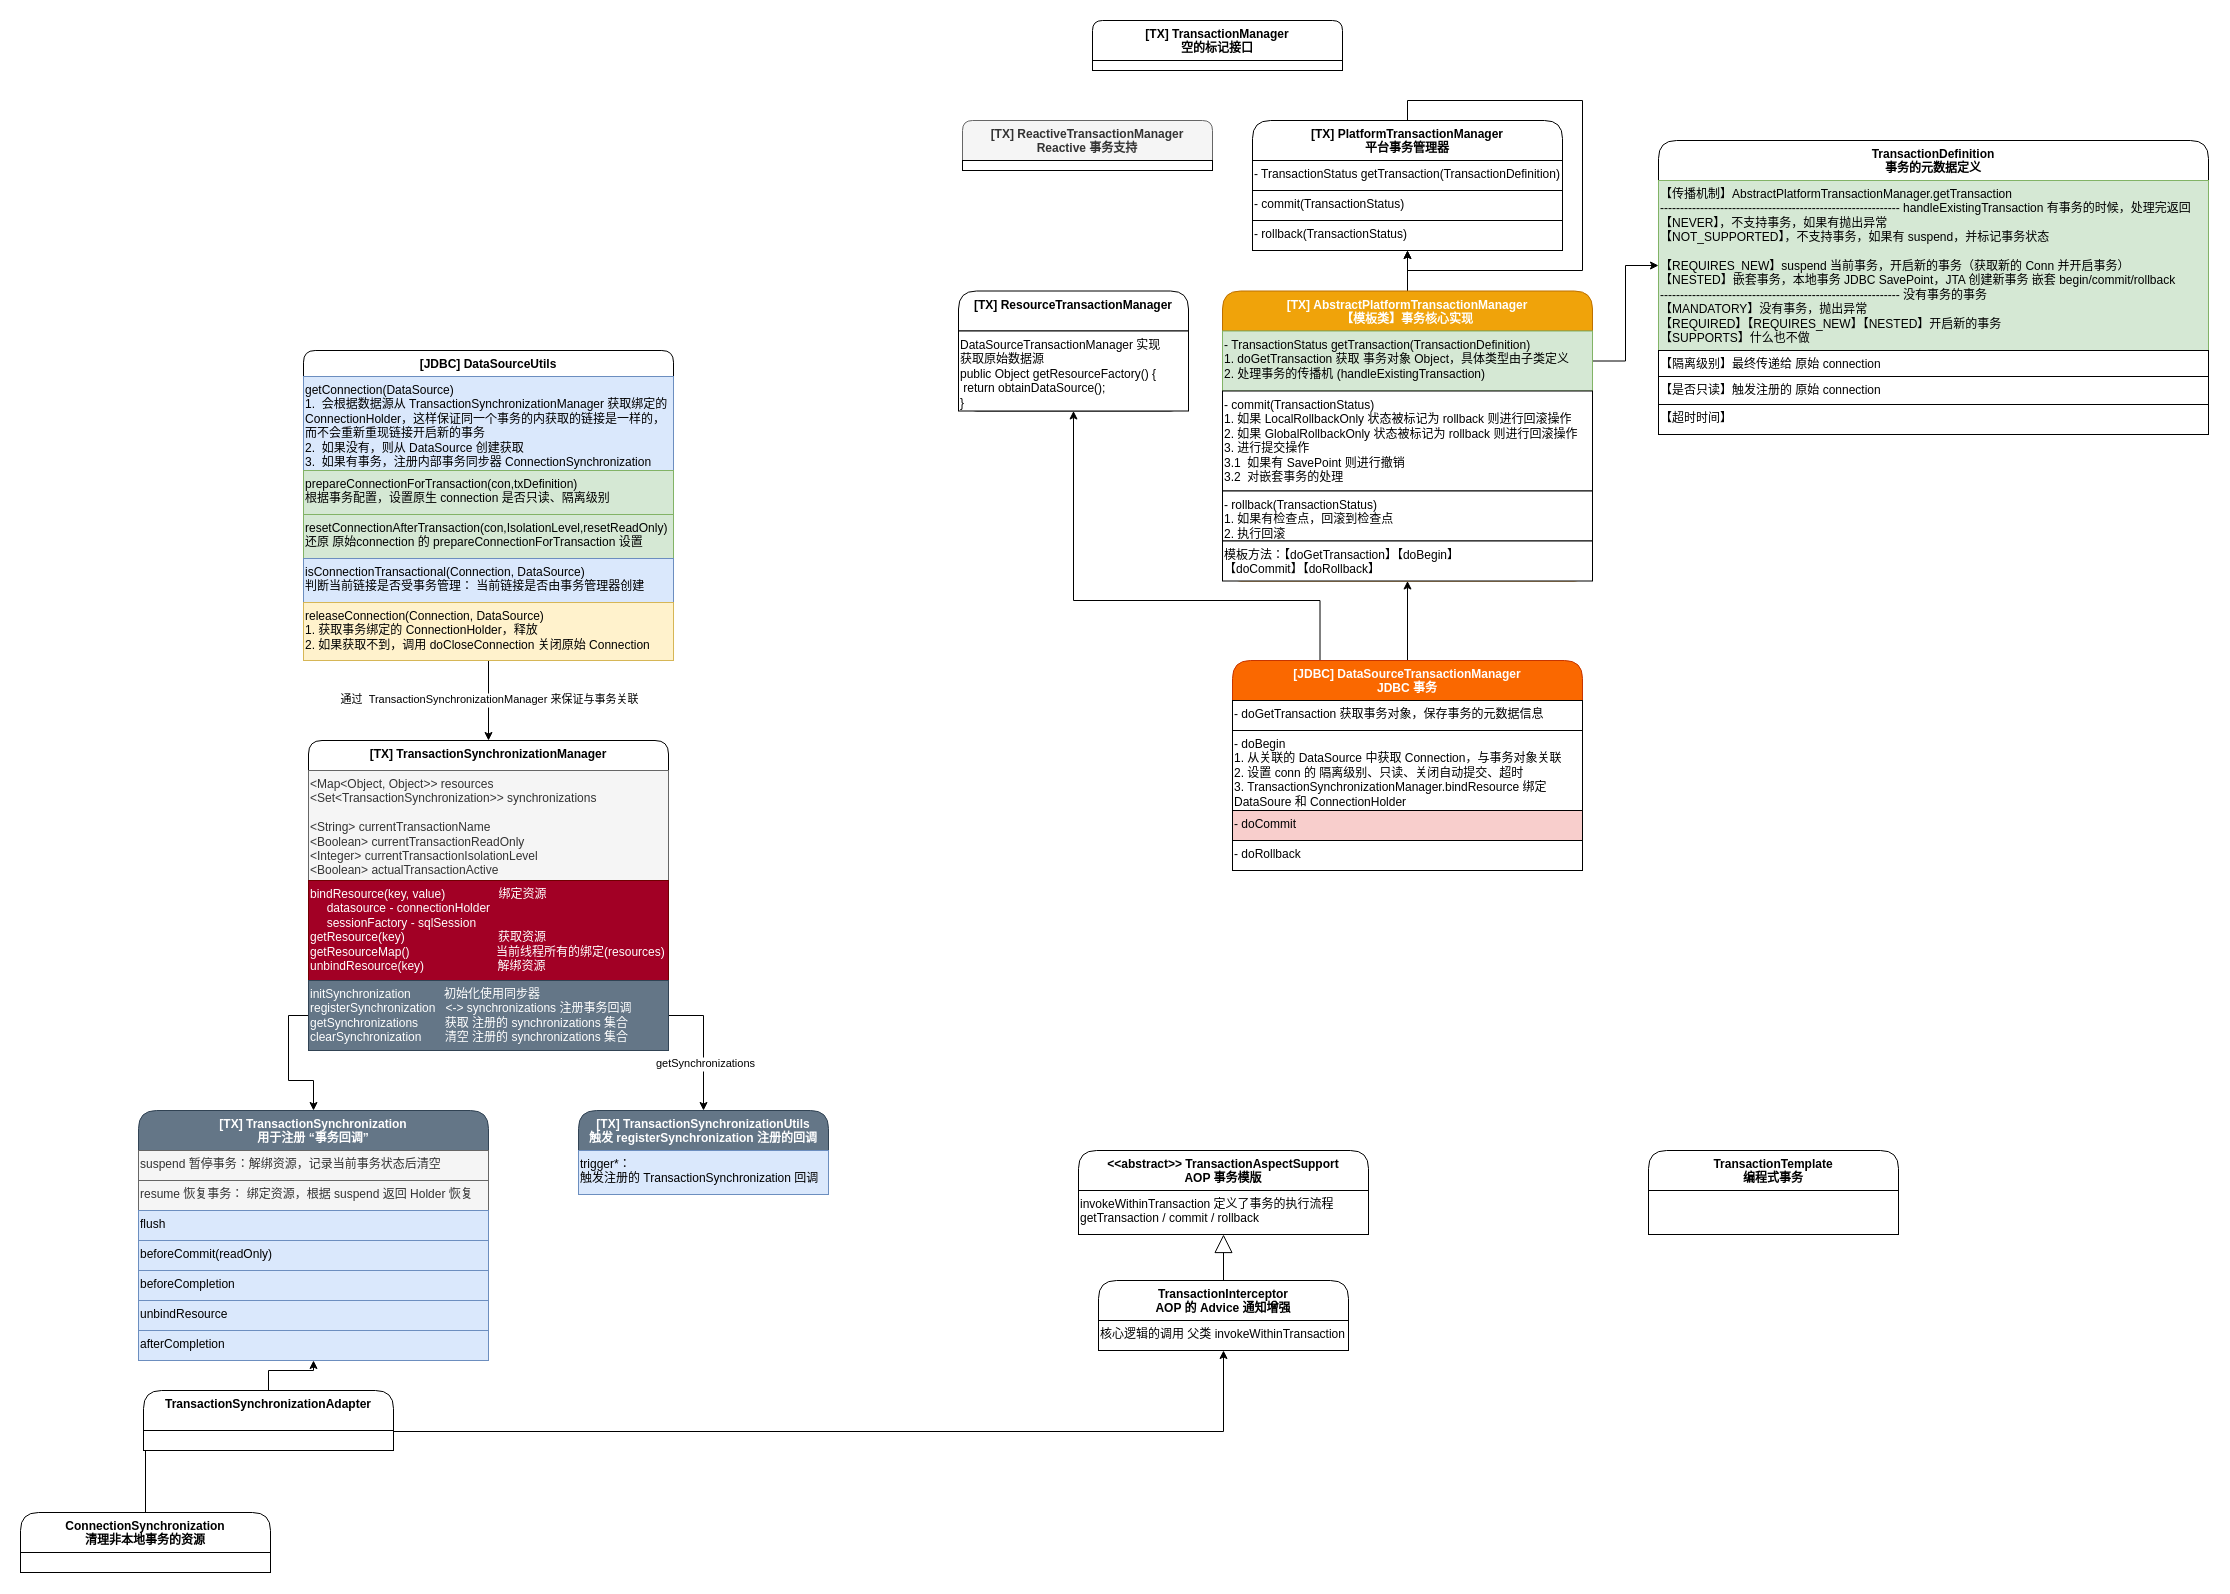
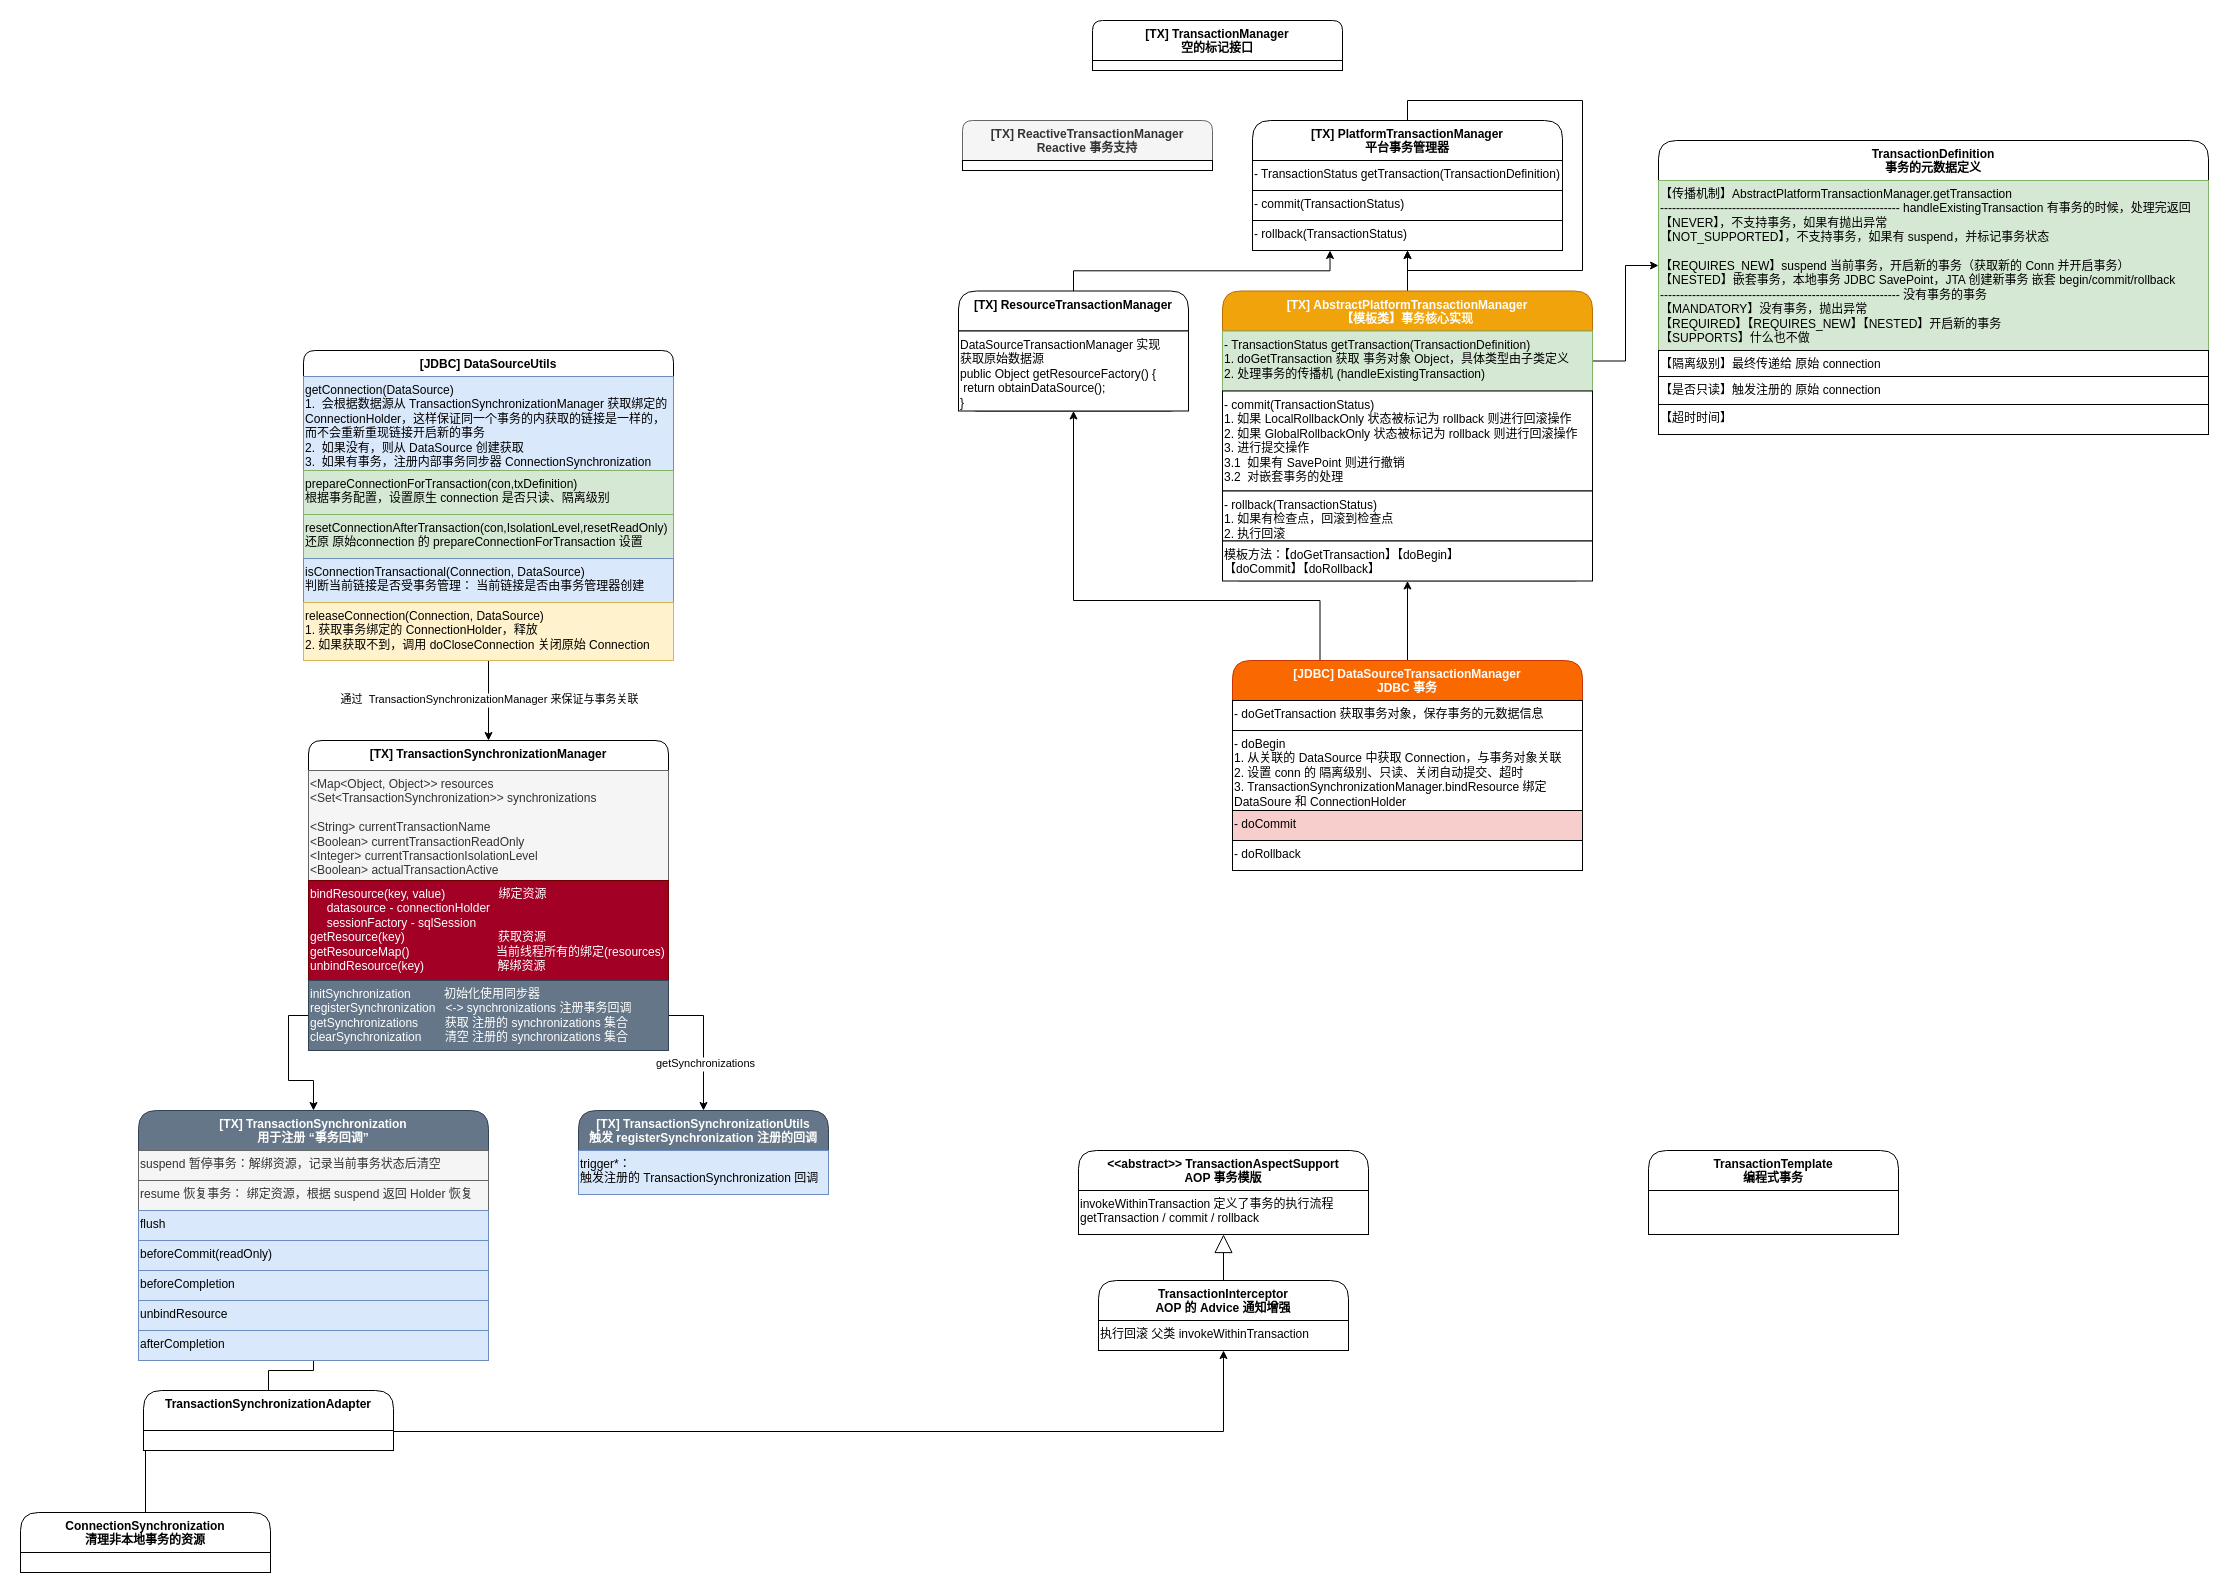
+ <mxCell id="37" style="edgeStyle=orthogonalEdgeStyle;rounded=0;orthogonalLoop=1;jettySize=auto;html=1;exitX=0.5;exitY=0;exitDx=0;exitDy=0;entryX=0.25;entryY=1;entryDx=0;entryDy=0;" parent="1" source="63" target="42" edge="1"><mxGeometry relative="1" as="geometry" /></mxCell>
- <mxCell id="69" value="核心逻辑的调用 父类 invokeWithinTransaction" style="rounded=0;whiteSpace=wrap;shadow=0;glass=0;sketch=0;align=left;verticalAlign=top;" parent="68" vertex="1"><mxGeometry y="40" width="250" height="30" as="geometry" /></mxCell>
+ <mxCell id="69" value="执行回滚 父类 invokeWithinTransaction" style="rounded=0;whiteSpace=wrap;shadow=0;glass=0;sketch=0;align=left;verticalAlign=top;" parent="68" vertex="1"><mxGeometry y="40" width="250" height="30" as="geometry" /></mxCell>
- <mxCell id="5" style="edgeStyle=orthogonalEdgeStyle;rounded=0;orthogonalLoop=1;jettySize=auto;html=1;exitX=0.5;exitY=0;exitDx=0;exitDy=0;entryX=0.5;entryY=1;entryDx=0;entryDy=0;" parent="1" source="32" target="22" edge="1"><mxGeometry relative="1" as="geometry" /></mxCell>
+ <mxCell id="5" style="edgeStyle=orthogonalEdgeStyle;rounded=0;orthogonalLoop=1;jettySize=auto;html=1;exitX=0.5;exitY=0;exitDx=0;exitDy=0;entryX=0.5;entryY=1;entryDx=0;entryDy=0;endArrow=none;" parent="1" source="32" target="22" edge="1"><mxGeometry relative="1" as="geometry" /></mxCell>
